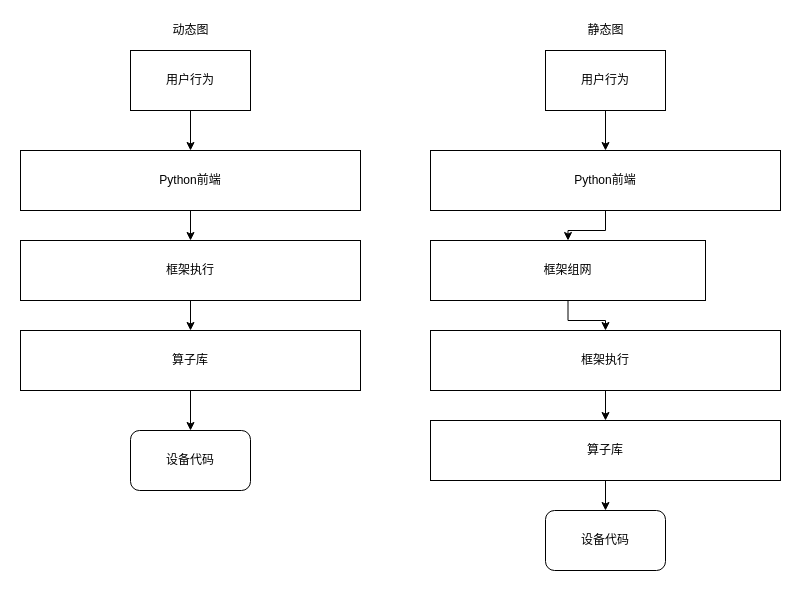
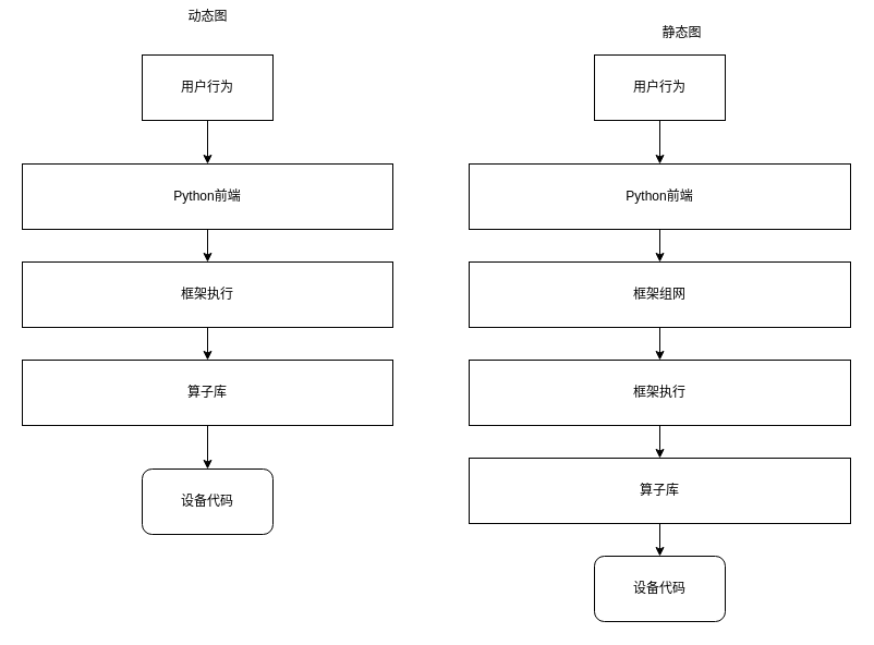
- <mxCell id="22" value="动态图" style="text;html=1;align=center;verticalAlign=middle;resizable=0;points=[];autosize=1;strokeColor=none;fillColor=none;" vertex="1" parent="1"><mxGeometry x="165" y="20" width="50" height="20" as="geometry" /></mxCell>
+ <mxCell id="22" value="动态图" style="text;html=1;align=center;verticalAlign=middle;resizable=0;points=[];autosize=1;strokeColor=none;fillColor=none;" vertex="1" parent="1"><mxGeometry x="165" y="5" width="50" height="20" as="geometry" /></mxCell>
- <mxCell id="23" value="静态图" style="text;html=1;align=center;verticalAlign=middle;resizable=0;points=[];autosize=1;strokeColor=none;fillColor=none;" vertex="1" parent="1"><mxGeometry x="580" y="20" width="50" height="20" as="geometry" /></mxCell>
+ <mxCell id="23" value="静态图" style="text;html=1;align=center;verticalAlign=middle;resizable=0;points=[];autosize=1;strokeColor=none;fillColor=none;" vertex="1" parent="1"><mxGeometry x="600" y="20" width="50" height="20" as="geometry" /></mxCell>
- <mxCell id="16" value="框架组网" style="rounded=0;whiteSpace=wrap;html=1;" vertex="1" parent="1"><mxGeometry x="430" y="240" width="275" height="60" as="geometry" /></mxCell>
+ <mxCell id="16" value="框架组网" style="rounded=0;whiteSpace=wrap;html=1;" vertex="1" parent="1"><mxGeometry x="430" y="240" width="350" height="60" as="geometry" /></mxCell>
